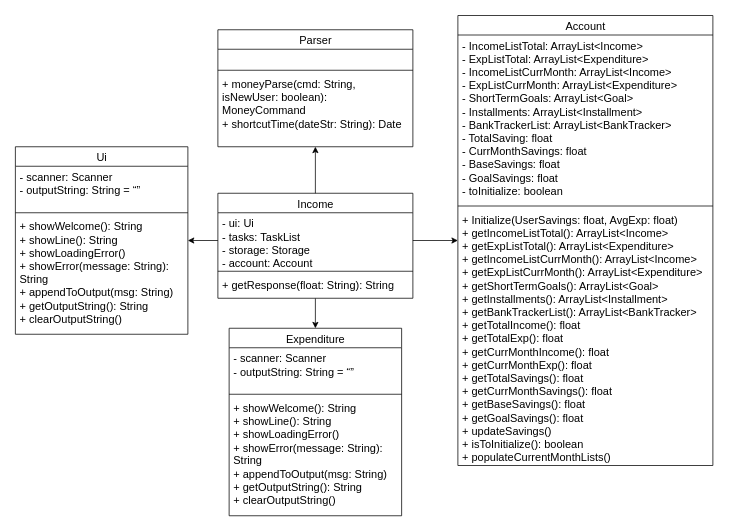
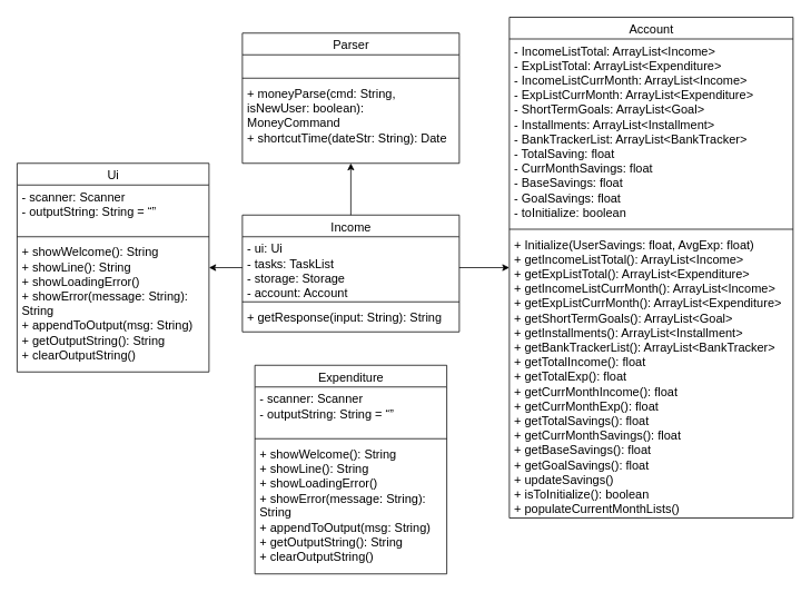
- <mxCell id="15" value="&lt;span id=&quot;docs-internal-guid-dc246b2f-7fff-8a89-5a50-8b4b3a2518ba&quot;&gt;&lt;p dir=&quot;ltr&quot; style=&quot;line-height: 1.2 ; margin-top: 0pt ; margin-bottom: 0pt&quot;&gt;&lt;span id=&quot;docs-internal-guid-5c115293-7fff-4525-a7ad-c98e42925ba4&quot;&gt;&lt;span style=&quot;font-size: 11pt ; font-family: &amp;#34;arial&amp;#34; ; background-color: transparent ; vertical-align: baseline ; white-space: pre-wrap&quot;&gt;+ getResponse(float: String): String&lt;/span&gt;&lt;/span&gt;&lt;br&gt;&lt;/p&gt;&lt;/span&gt;" style="text;html=1;strokeColor=none;fillColor=none;align=left;verticalAlign=top;spacingLeft=4;spacingRight=4;whiteSpace=wrap;overflow=hidden;rotatable=0;points=[[0,0.5],[1,0.5]];portConstraint=eastwest;" vertex="1" parent="12"><mxGeometry y="108" width="260" height="32" as="geometry" /></mxCell>
+ <mxCell id="15" value="&lt;span id=&quot;docs-internal-guid-dc246b2f-7fff-8a89-5a50-8b4b3a2518ba&quot;&gt;&lt;p dir=&quot;ltr&quot; style=&quot;line-height: 1.2 ; margin-top: 0pt ; margin-bottom: 0pt&quot;&gt;&lt;span id=&quot;docs-internal-guid-5c115293-7fff-4525-a7ad-c98e42925ba4&quot;&gt;&lt;span style=&quot;font-size: 11pt ; font-family: &amp;#34;arial&amp;#34; ; background-color: transparent ; vertical-align: baseline ; white-space: pre-wrap&quot;&gt;+ getResponse(input: String): String&lt;/span&gt;&lt;/span&gt;&lt;br&gt;&lt;/p&gt;&lt;/span&gt;" style="text;html=1;strokeColor=none;fillColor=none;align=left;verticalAlign=top;spacingLeft=4;spacingRight=4;whiteSpace=wrap;overflow=hidden;rotatable=0;points=[[0,0.5],[1,0.5]];portConstraint=eastwest;" vertex="1" parent="12"><mxGeometry y="108" width="260" height="32" as="geometry" /></mxCell>
- <mxCell id="11" style="edgeStyle=orthogonalEdgeStyle;rounded=0;orthogonalLoop=1;jettySize=auto;html=1;entryX=0.5;entryY=0;entryDx=0;entryDy=0;" edge="1" parent="1" source="12" target="22"><mxGeometry relative="1" as="geometry" /></mxCell>
